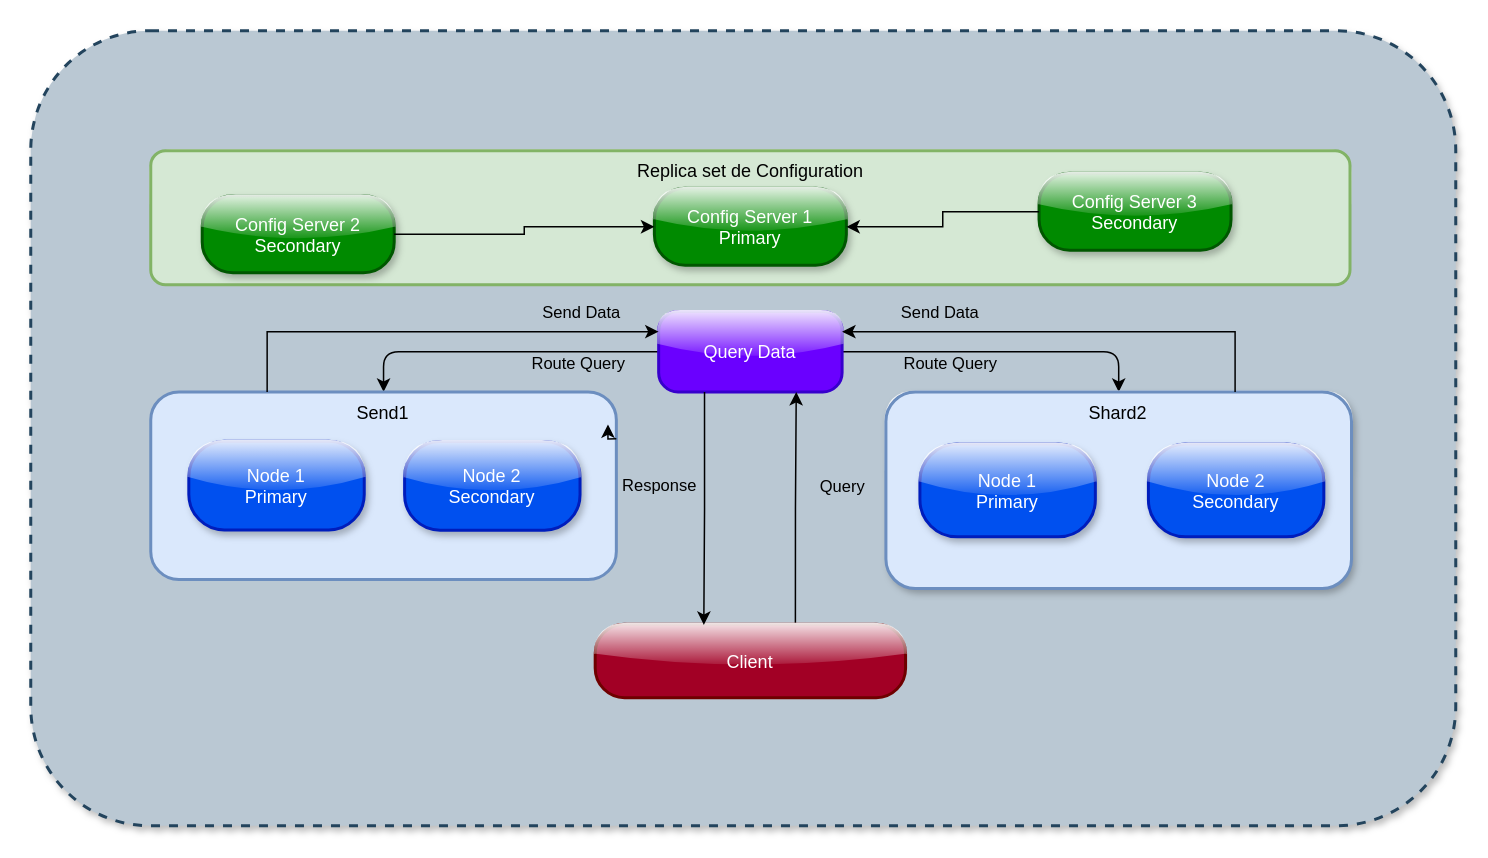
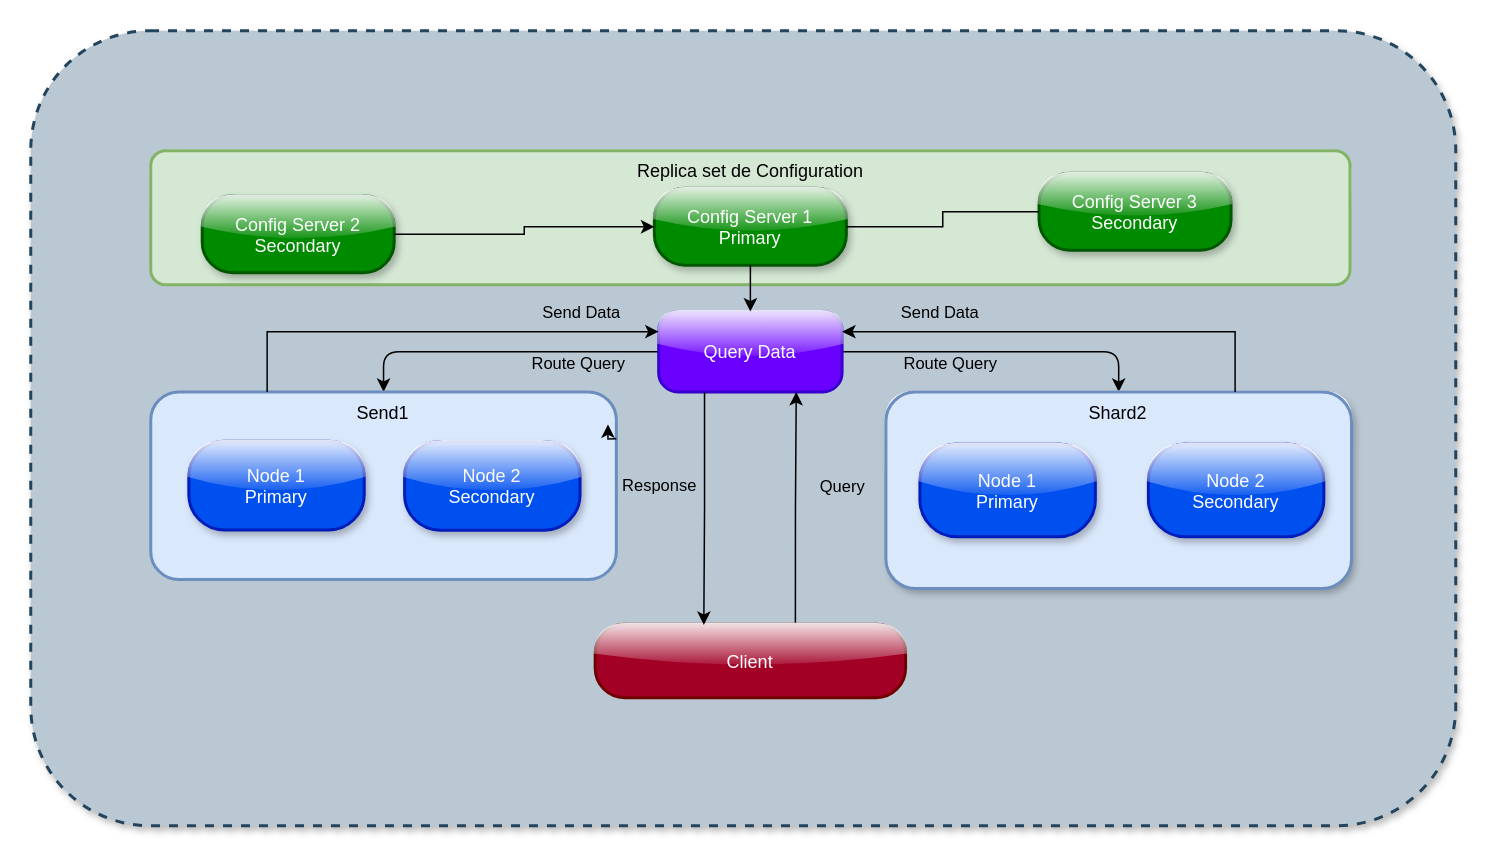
- <mxCell id="14" style="edgeStyle=orthogonalEdgeStyle;rounded=0;orthogonalLoop=1;jettySize=auto;html=1;exitX=0;exitY=0.5;exitDx=0;exitDy=0;entryX=1;entryY=0.5;entryDx=0;entryDy=0;" edge="1" parent="8" source="12" target="10"><mxGeometry relative="1" as="geometry" /></mxCell>
+ <mxCell id="14" style="edgeStyle=orthogonalEdgeStyle;rounded=0;orthogonalLoop=1;jettySize=auto;html=1;exitX=0;exitY=0.5;exitDx=0;exitDy=0;entryX=1;entryY=0.5;entryDx=0;entryDy=0;endArrow=none;" edge="1" parent="8" source="12" target="10"><mxGeometry relative="1" as="geometry" /></mxCell>
+ <mxCell id="15" style="edgeStyle=orthogonalEdgeStyle;rounded=0;orthogonalLoop=1;jettySize=auto;html=1;exitX=0.5;exitY=1;exitDx=0;exitDy=0;entryX=0.5;entryY=0;entryDx=0;entryDy=0;" edge="1" parent="2" source="10" target="7"><mxGeometry relative="1" as="geometry" /></mxCell>
